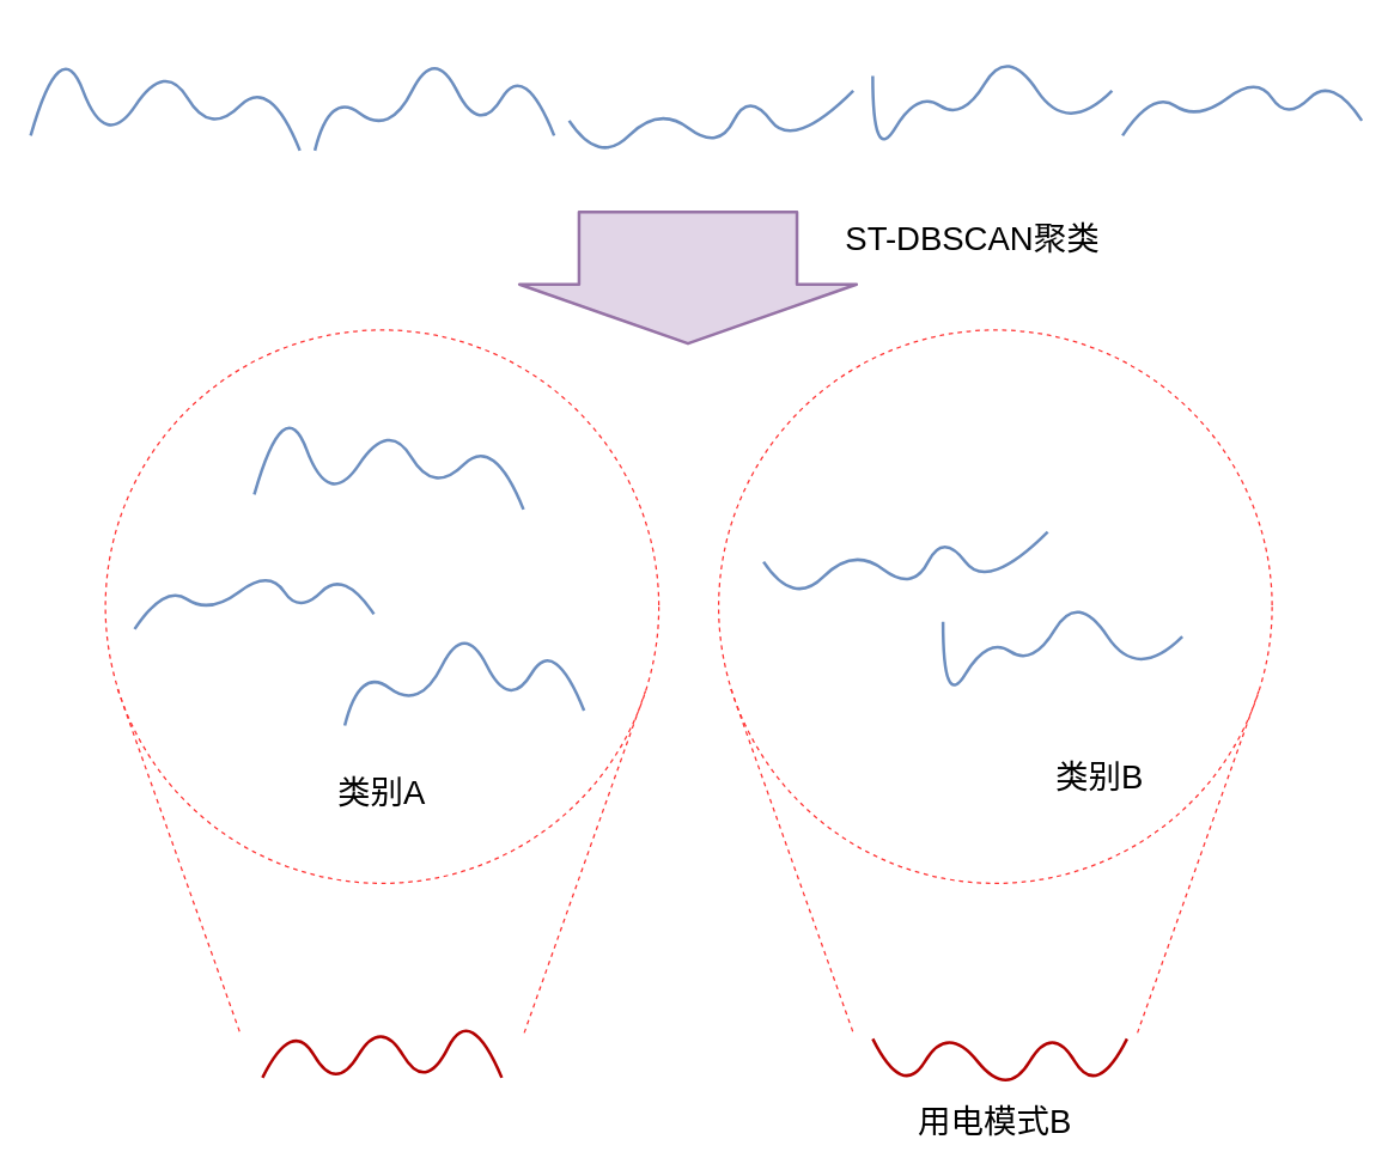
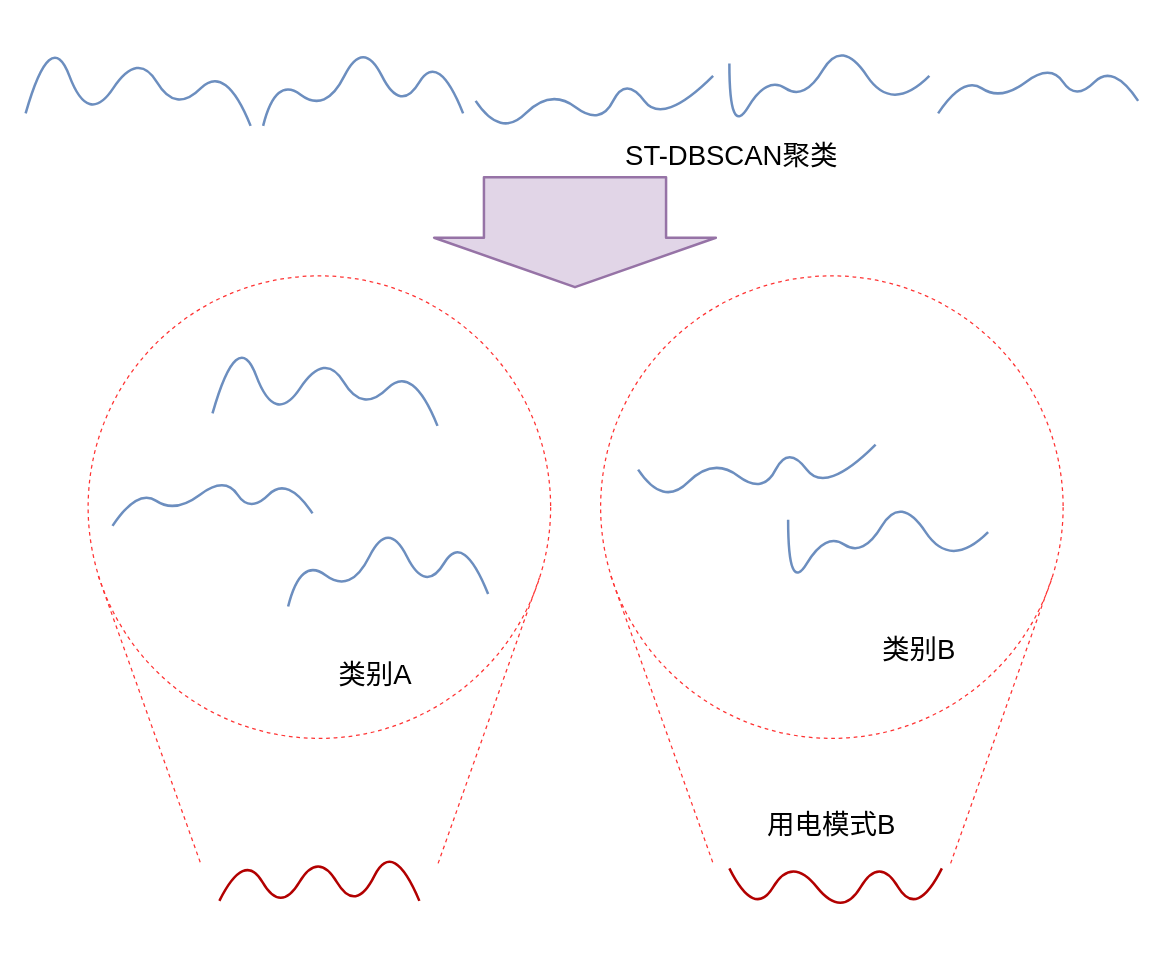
- <mxCell id="21" value="ST-DBSCAN聚类" style="text;html=1;strokeColor=none;fillColor=none;align=center;verticalAlign=middle;whiteSpace=wrap;rounded=0;dashed=1;fontSize=22;" vertex="1" parent="1"><mxGeometry x="480" y="150" width="340" height="20" as="geometry" /></mxCell>
+ <mxCell id="21" value="ST-DBSCAN聚类" style="text;html=1;strokeColor=none;fillColor=none;align=center;verticalAlign=middle;whiteSpace=wrap;rounded=0;dashed=1;fontSize=22;" vertex="1" parent="1"><mxGeometry x="415" y="115" width="340" height="20" as="geometry" /></mxCell>
- <mxCell id="22" value="类别A" style="text;html=1;strokeColor=none;fillColor=none;align=center;verticalAlign=middle;whiteSpace=wrap;rounded=0;dashed=1;fontSize=22;" vertex="1" parent="1"><mxGeometry x="185" y="520" width="140" height="20" as="geometry" /></mxCell>
+ <mxCell id="22" value="类别A" style="text;html=1;strokeColor=none;fillColor=none;align=center;verticalAlign=middle;whiteSpace=wrap;rounded=0;dashed=1;fontSize=22;" vertex="1" parent="1"><mxGeometry x="230" y="530" width="140" height="20" as="geometry" /></mxCell>
- <mxCell id="24" value="用电模式B" style="text;html=1;strokeColor=none;fillColor=none;align=center;verticalAlign=middle;whiteSpace=wrap;rounded=0;dashed=1;fontSize=22;" vertex="1" parent="1"><mxGeometry x="595" y="740" width="140" height="20" as="geometry" /></mxCell>
+ <mxCell id="24" value="用电模式B" style="text;html=1;strokeColor=none;fillColor=none;align=center;verticalAlign=middle;whiteSpace=wrap;rounded=0;dashed=1;fontSize=22;" vertex="1" parent="1"><mxGeometry x="595" y="650" width="140" height="20" as="geometry" /></mxCell>
